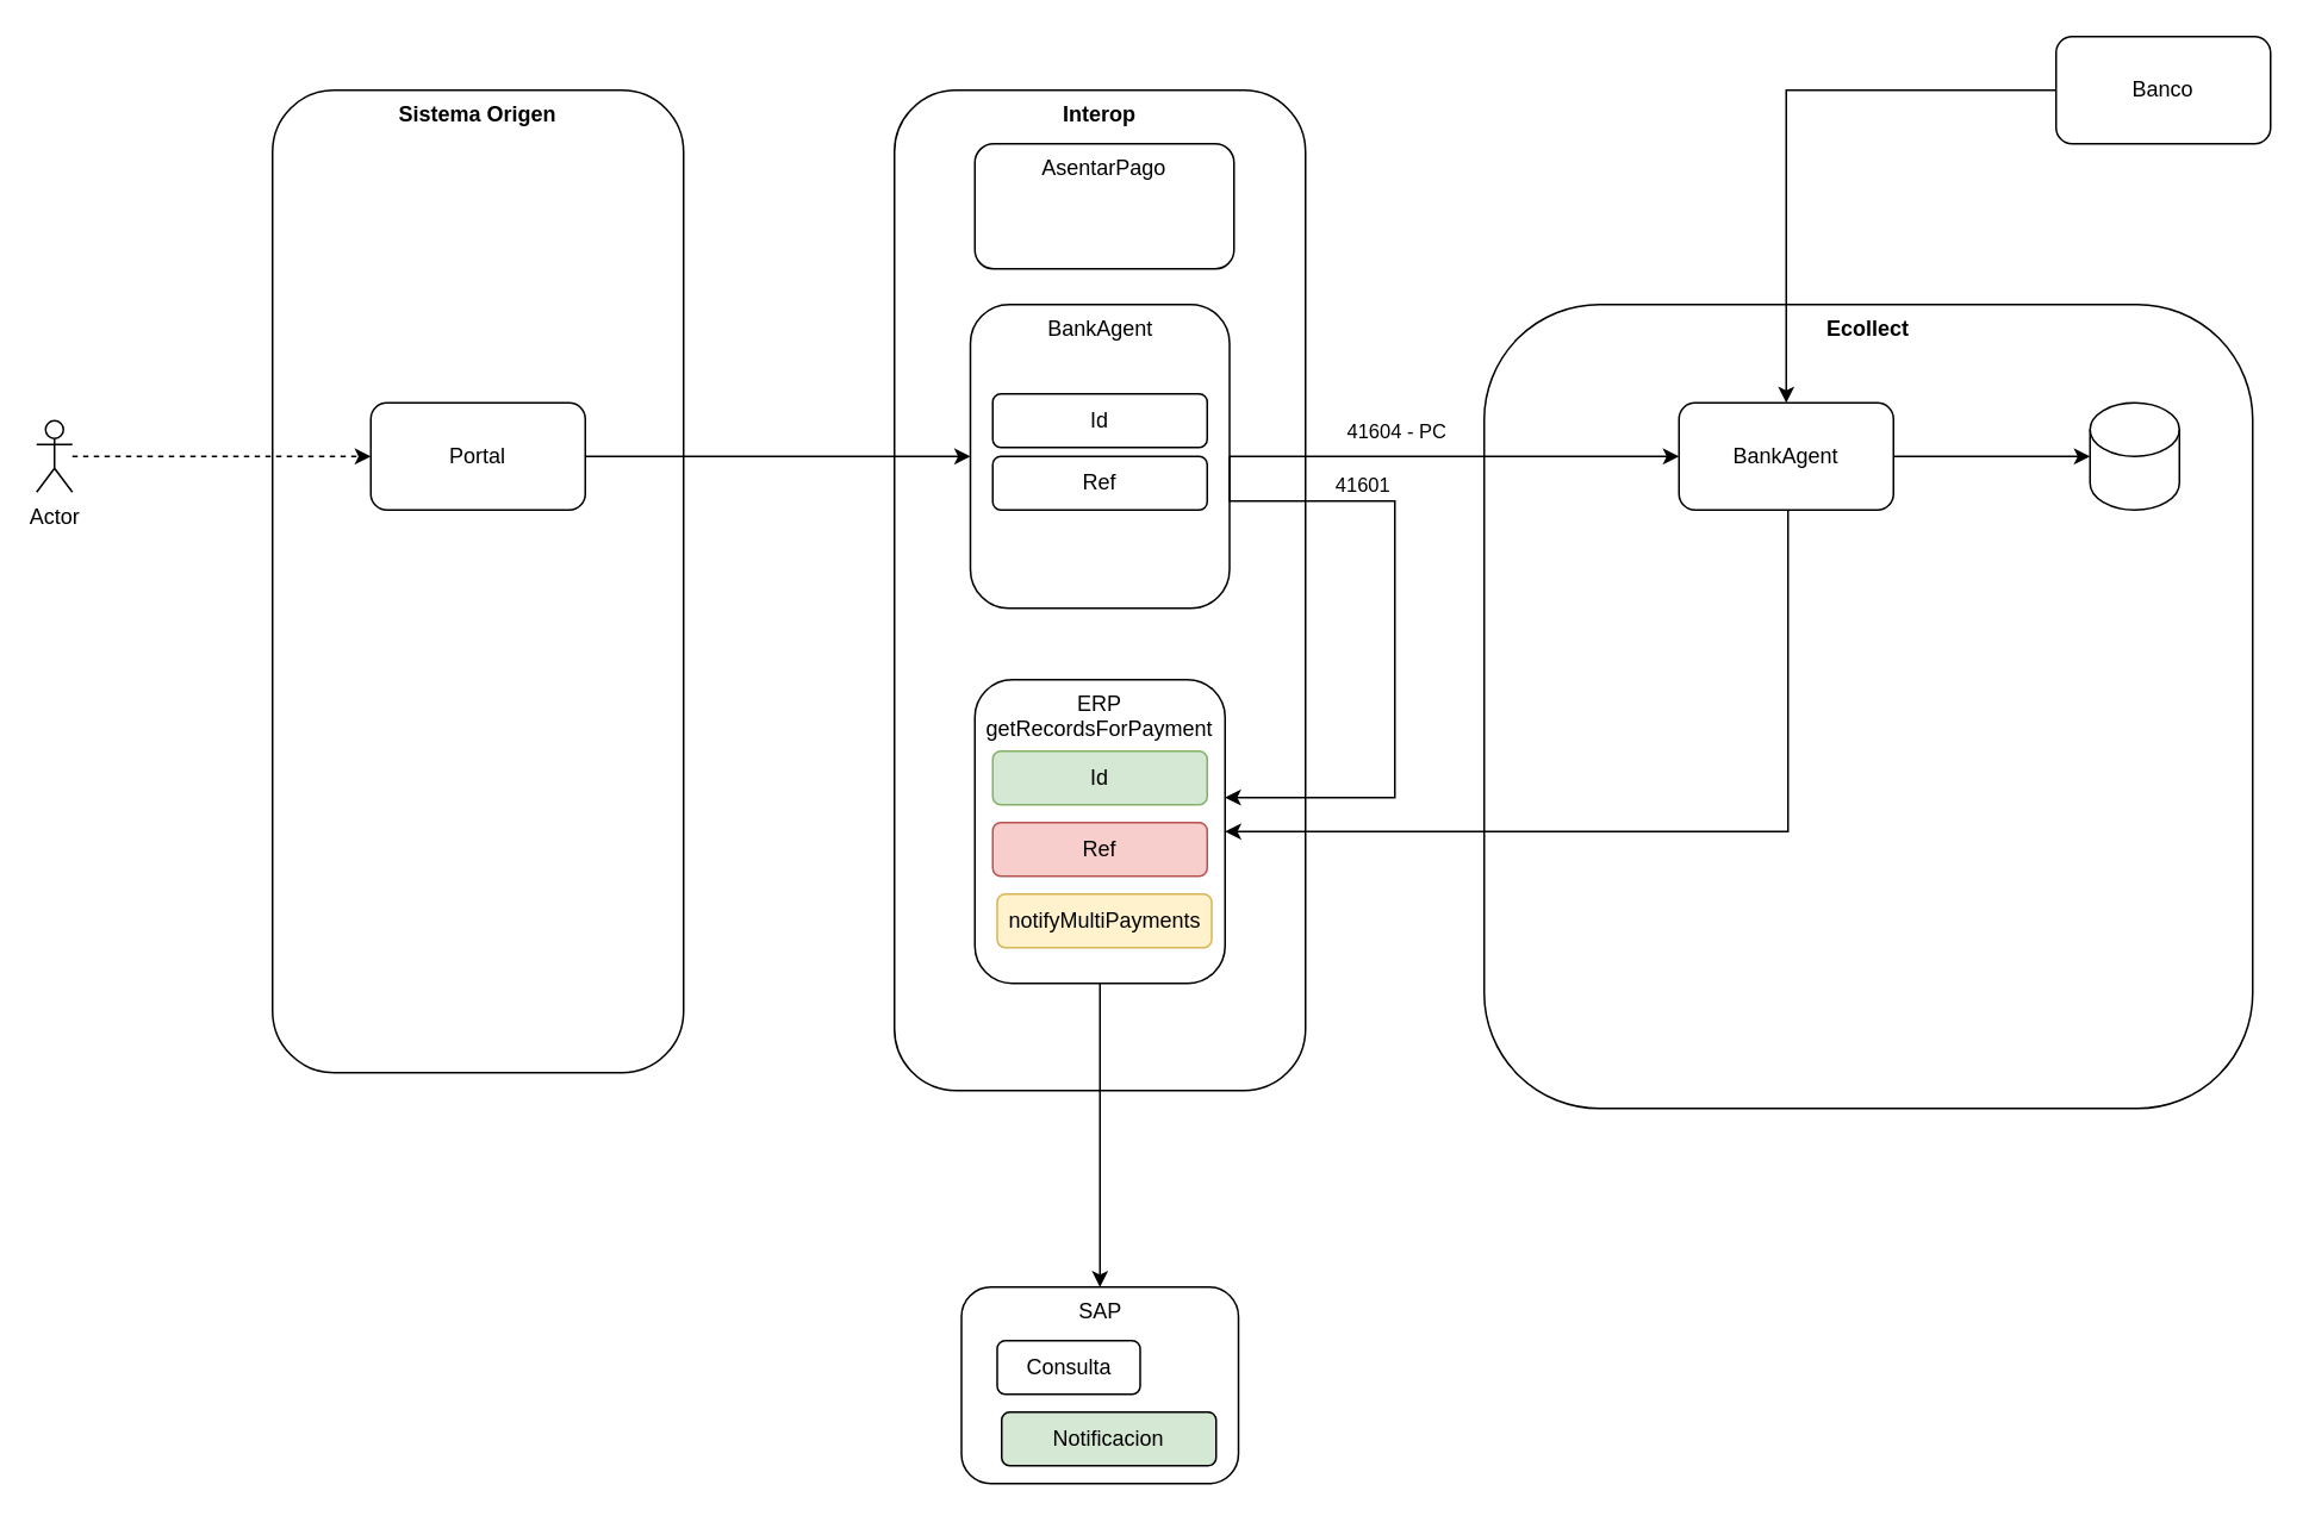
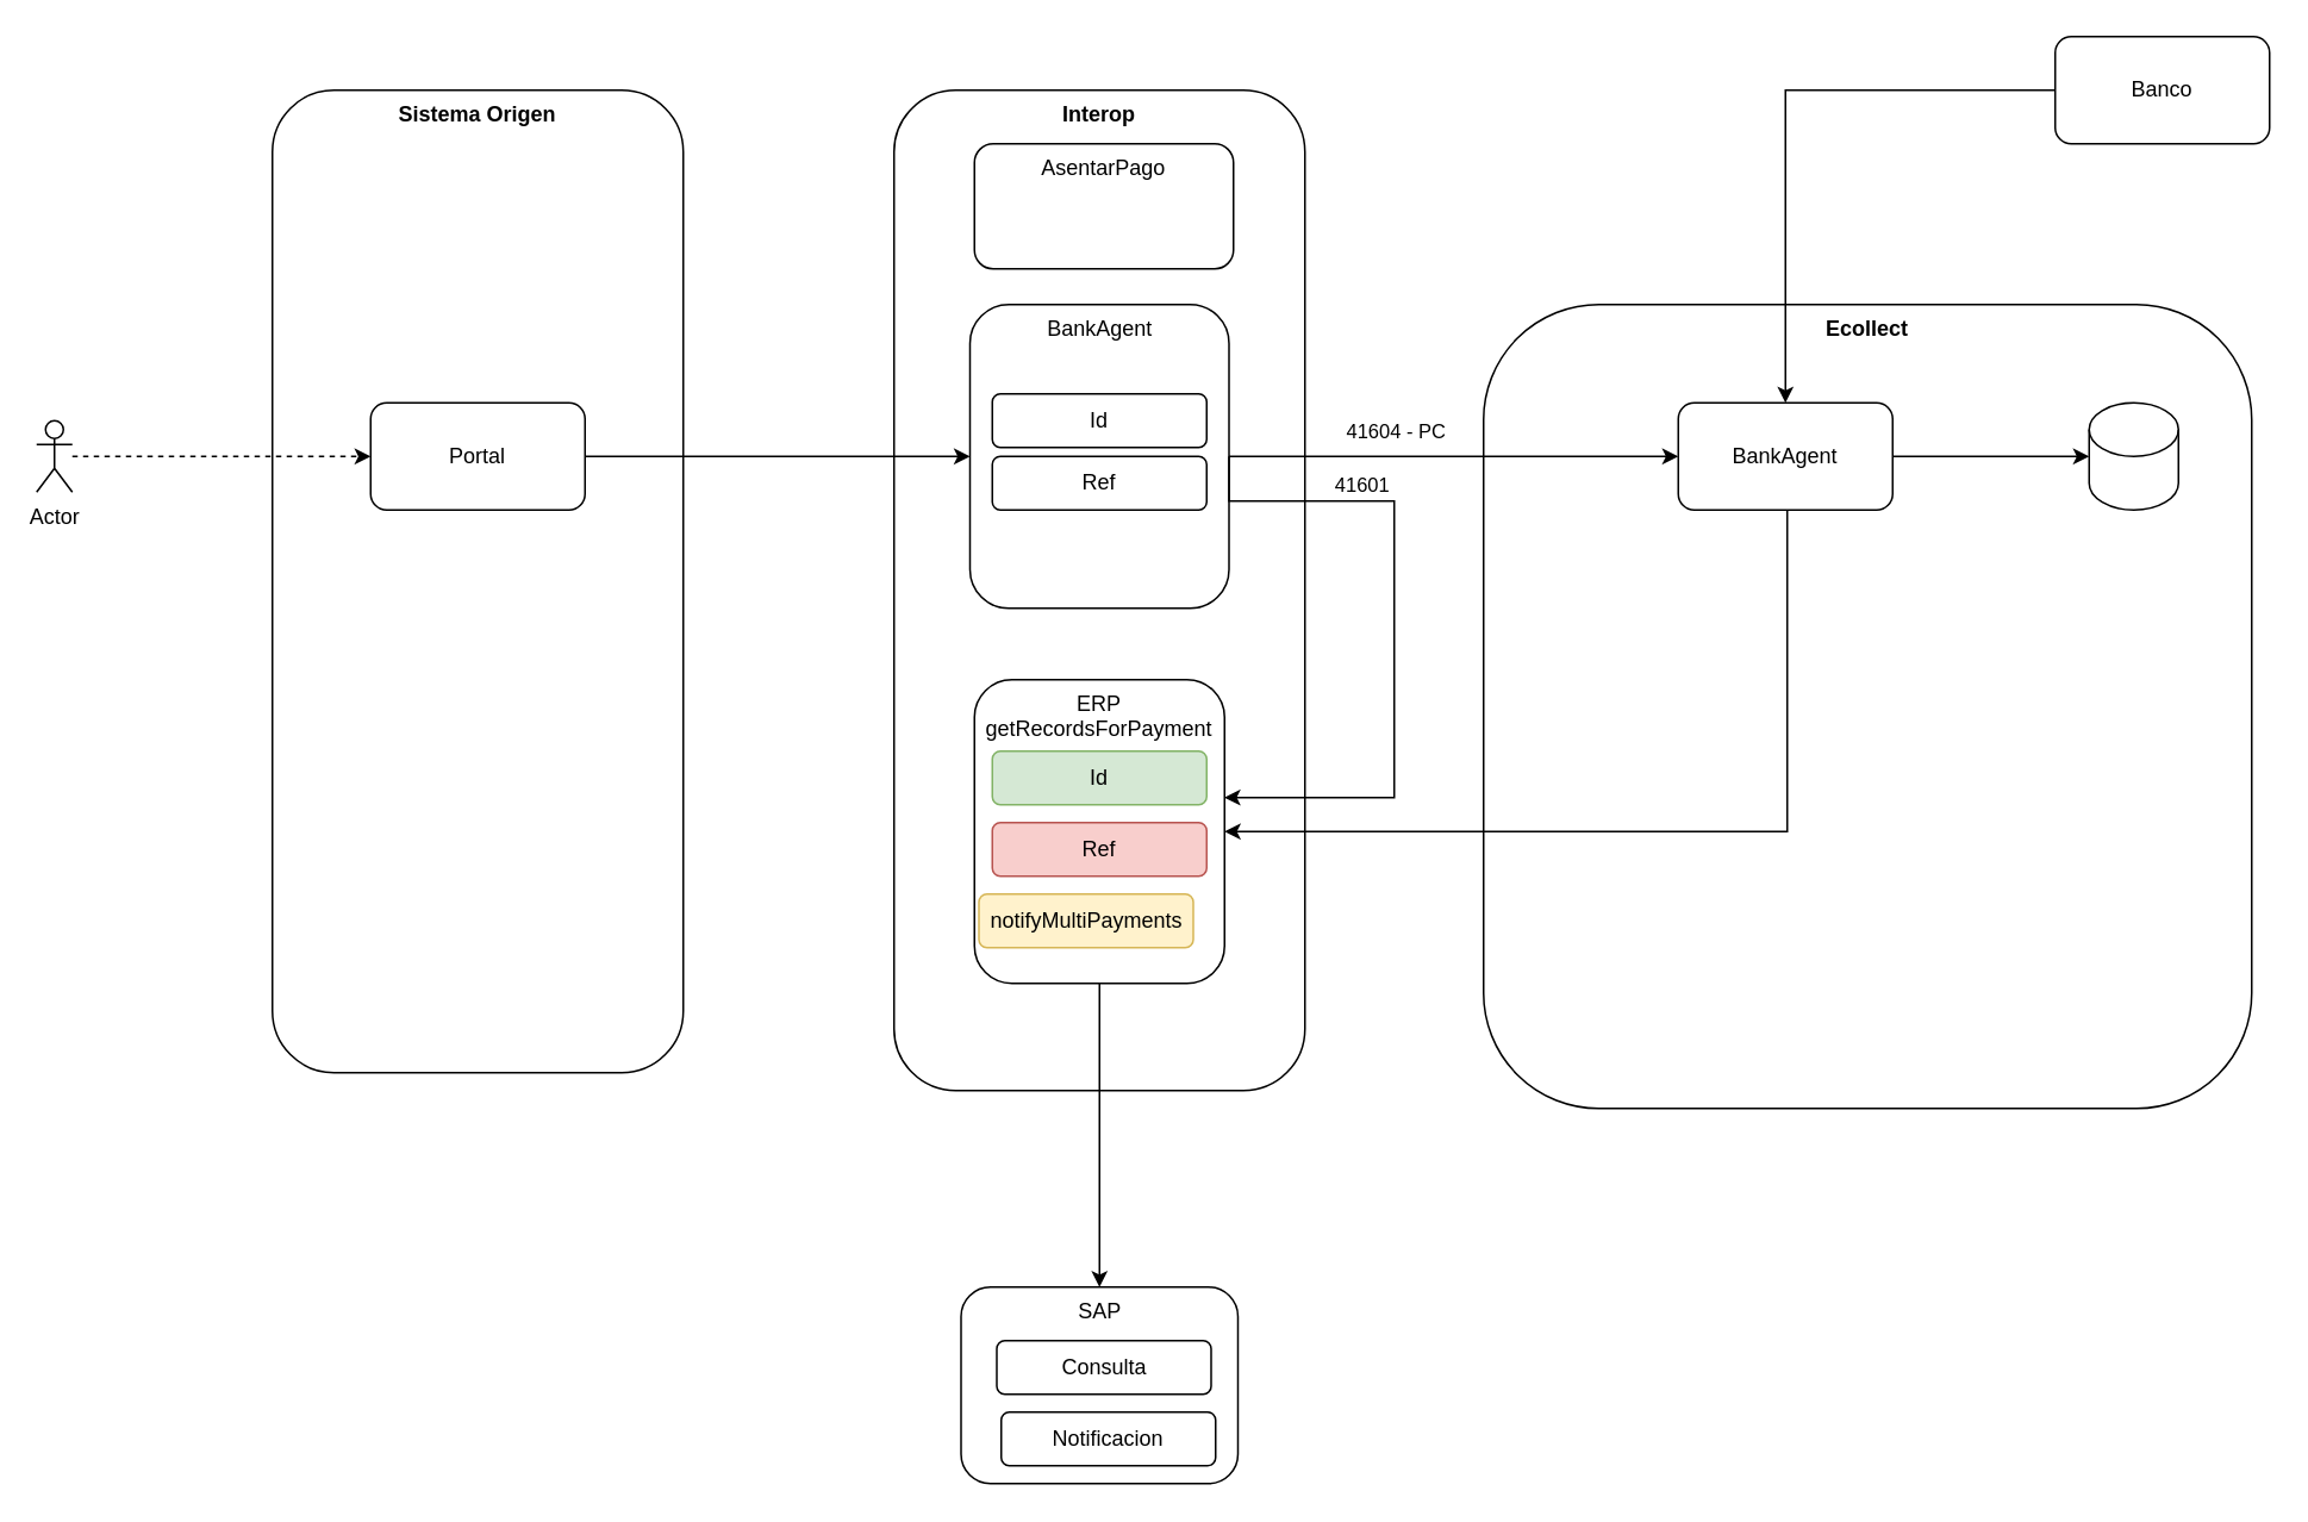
- <mxCell id="25" value="notifyMultiPayments" style="rounded=1;whiteSpace=wrap;html=1;fillColor=#fff2cc;strokeColor=#d6b656;" vertex="1" parent="1"><mxGeometry x="557.5" y="500" width="120" height="30" as="geometry" /></mxCell>
+ <mxCell id="25" value="notifyMultiPayments" style="rounded=1;whiteSpace=wrap;html=1;fillColor=#fff2cc;strokeColor=#d6b656;" vertex="1" parent="1"><mxGeometry x="547.5" y="500" width="120" height="30" as="geometry" /></mxCell>
- <mxCell id="23" value="Consulta" style="rounded=1;whiteSpace=wrap;html=1;" vertex="1" parent="1"><mxGeometry x="557.5" y="750" width="80" height="30" as="geometry" /></mxCell>
+ <mxCell id="23" value="Consulta" style="rounded=1;whiteSpace=wrap;html=1;" vertex="1" parent="1"><mxGeometry x="557.5" y="750" width="120" height="30" as="geometry" /></mxCell>
- <mxCell id="24" value="Notificacion" style="rounded=1;whiteSpace=wrap;html=1;fillColor=#d5e8d4;" vertex="1" parent="1"><mxGeometry x="560" y="790" width="120" height="30" as="geometry" /></mxCell>
+ <mxCell id="24" value="Notificacion" style="rounded=1;whiteSpace=wrap;html=1;" vertex="1" parent="1"><mxGeometry x="560" y="790" width="120" height="30" as="geometry" /></mxCell>
